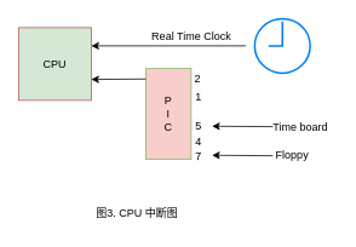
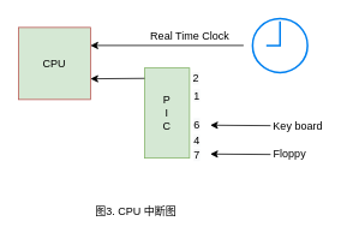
- <mxCell id="3" value="P&lt;br&gt;I&lt;br&gt;C" style="rounded=0;whiteSpace=wrap;html=1;fillColor=#f8cecc;strokeColor=#82b366;" vertex="1" parent="1"><mxGeometry x="160" y="75" width="50" height="100" as="geometry" /></mxCell>
+ <mxCell id="3" value="P&lt;br&gt;I&lt;br&gt;C" style="rounded=0;whiteSpace=wrap;html=1;fillColor=#d5e8d4;strokeColor=#82b366;" vertex="1" parent="1"><mxGeometry x="160" y="75" width="50" height="100" as="geometry" /></mxCell>
- <mxCell id="10" value="&lt;span style=&quot;color: rgb(0, 0, 0); font-family: Helvetica; font-size: 12px; font-style: normal; font-variant-ligatures: normal; font-variant-caps: normal; font-weight: 400; letter-spacing: normal; orphans: 2; text-align: center; text-indent: 0px; text-transform: none; widows: 2; word-spacing: 0px; -webkit-text-stroke-width: 0px; background-color: rgb(248, 249, 250); text-decoration-thickness: initial; text-decoration-style: initial; text-decoration-color: initial; float: none; display: inline !important;&quot;&gt;5&lt;/span&gt;" style="text;html=1;align=center;verticalAlign=middle;resizable=0;points=[];autosize=1;strokeColor=none;fillColor=none;" vertex="1" parent="1"><mxGeometry x="203" y="123" width="30" height="30" as="geometry" /></mxCell>
+ <mxCell id="10" value="&lt;span style=&quot;color: rgb(0, 0, 0); font-family: Helvetica; font-size: 12px; font-style: normal; font-variant-ligatures: normal; font-variant-caps: normal; font-weight: 400; letter-spacing: normal; orphans: 2; text-align: center; text-indent: 0px; text-transform: none; widows: 2; word-spacing: 0px; -webkit-text-stroke-width: 0px; background-color: rgb(248, 249, 250); text-decoration-thickness: initial; text-decoration-style: initial; text-decoration-color: initial; float: none; display: inline !important;&quot;&gt;6&lt;/span&gt;" style="text;html=1;align=center;verticalAlign=middle;resizable=0;points=[];autosize=1;strokeColor=none;fillColor=none;" vertex="1" parent="1"><mxGeometry x="203" y="123" width="30" height="30" as="geometry" /></mxCell>
- <mxCell id="14" value="Time board" style="text;html=1;align=center;verticalAlign=middle;resizable=0;points=[];autosize=1;strokeColor=none;fillColor=none;" vertex="1" parent="1"><mxGeometry x="290" y="125" width="80" height="30" as="geometry" /></mxCell>
+ <mxCell id="14" value="Key board" style="text;html=1;align=center;verticalAlign=middle;resizable=0;points=[];autosize=1;strokeColor=none;fillColor=none;" vertex="1" parent="1"><mxGeometry x="290" y="125" width="80" height="30" as="geometry" /></mxCell>
